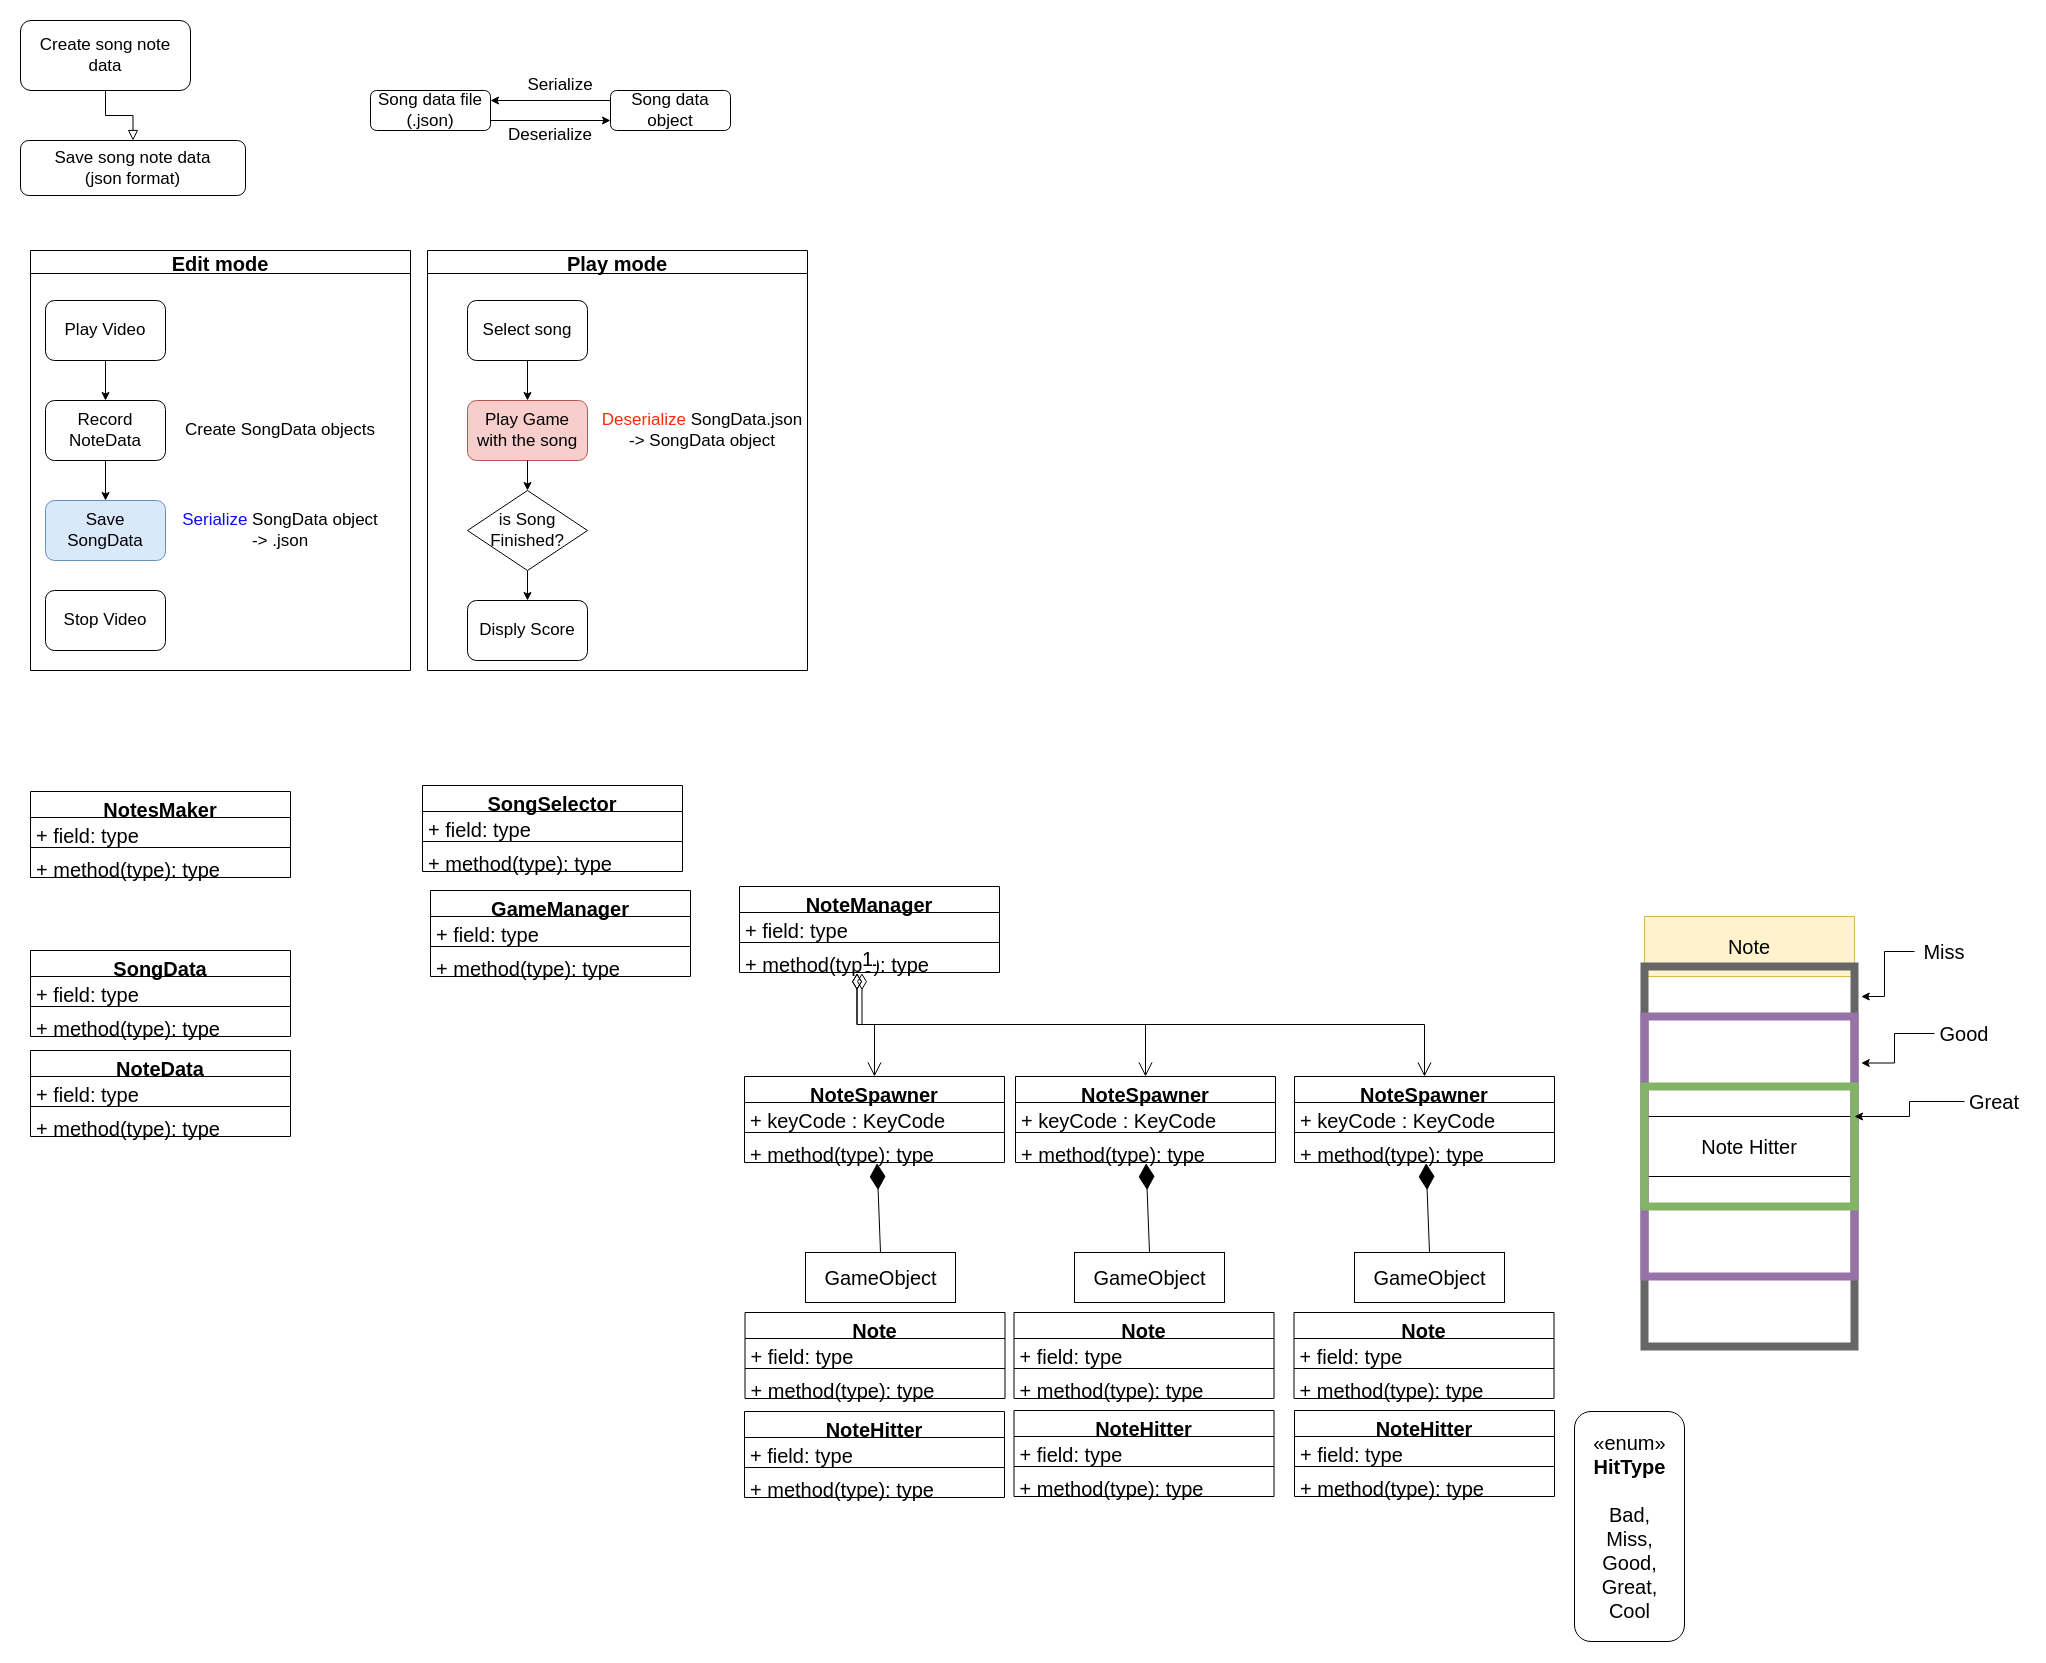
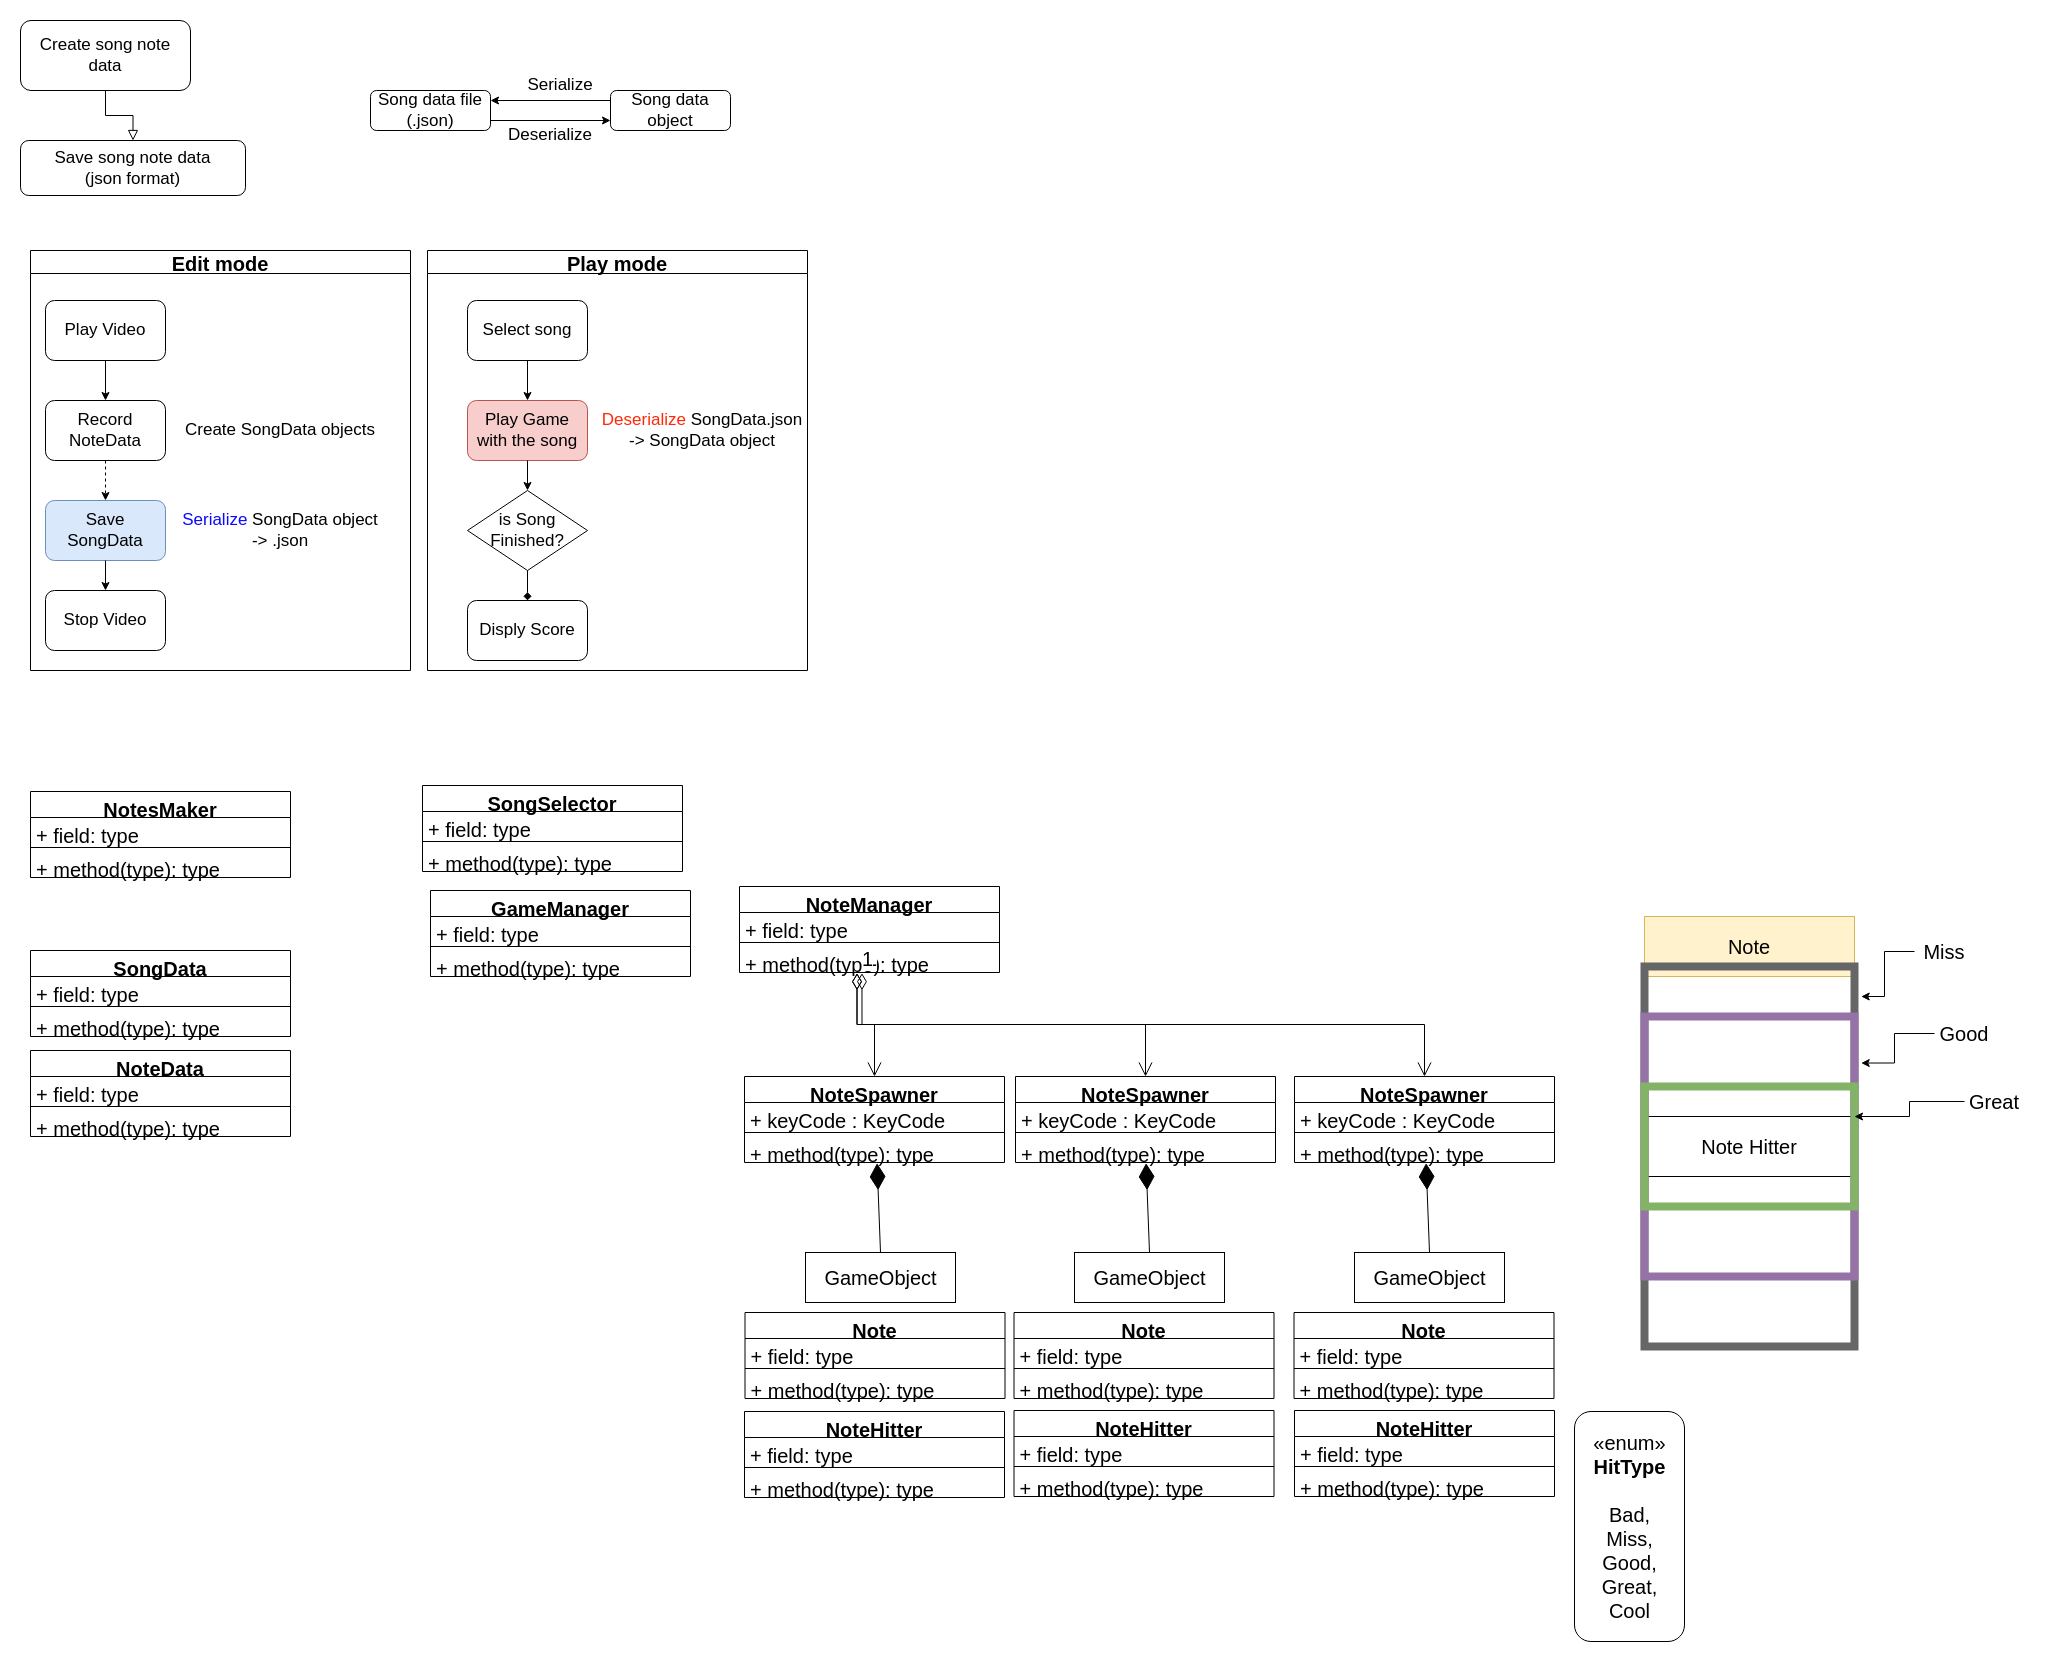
- <mxCell id="25" value="" style="endArrow=classic;html=1;rounded=0;fontSize=17;exitX=0.5;exitY=1;exitDx=0;exitDy=0;" edge="1" parent="20" source="22" target="23"><mxGeometry width="50" height="50" relative="1" as="geometry"><mxPoint x="85" y="120" as="sourcePoint" /><mxPoint x="85" y="160" as="targetPoint" /></mxGeometry></mxCell>
+ <mxCell id="25" value="" style="endArrow=classic;html=1;rounded=0;fontSize=17;exitX=0.5;exitY=1;exitDx=0;exitDy=0;dashed=1;" edge="1" parent="20" source="22" target="23"><mxGeometry width="50" height="50" relative="1" as="geometry"><mxPoint x="85" y="120" as="sourcePoint" /><mxPoint x="85" y="160" as="targetPoint" /></mxGeometry></mxCell>
+ <mxCell id="29" value="" style="endArrow=classic;html=1;rounded=0;fontSize=17;exitX=0.5;exitY=1;exitDx=0;exitDy=0;" edge="1" parent="20" source="23" target="28"><mxGeometry width="50" height="50" relative="1" as="geometry"><mxPoint x="85" y="220" as="sourcePoint" /><mxPoint x="85" y="260" as="targetPoint" /></mxGeometry></mxCell>
- <mxCell id="17" value="" style="endArrow=classic;html=1;rounded=0;fontSize=17;exitX=0.5;exitY=1;exitDx=0;exitDy=0;entryX=0.5;entryY=0;entryDx=0;entryDy=0;" edge="1" parent="1" source="14" target="13"><mxGeometry width="50" height="50" relative="1" as="geometry"><mxPoint x="537" y="470" as="sourcePoint" /><mxPoint x="537" y="500" as="targetPoint" /><Array as="points" /></mxGeometry></mxCell>
+ <mxCell id="17" value="" style="endArrow=diamond;html=1;rounded=0;fontSize=17;exitX=0.5;exitY=1;exitDx=0;exitDy=0;entryX=0.5;entryY=0;entryDx=0;entryDy=0;" edge="1" parent="1" source="14" target="13"><mxGeometry width="50" height="50" relative="1" as="geometry"><mxPoint x="537" y="470" as="sourcePoint" /><mxPoint x="537" y="500" as="targetPoint" /><Array as="points" /></mxGeometry></mxCell>
